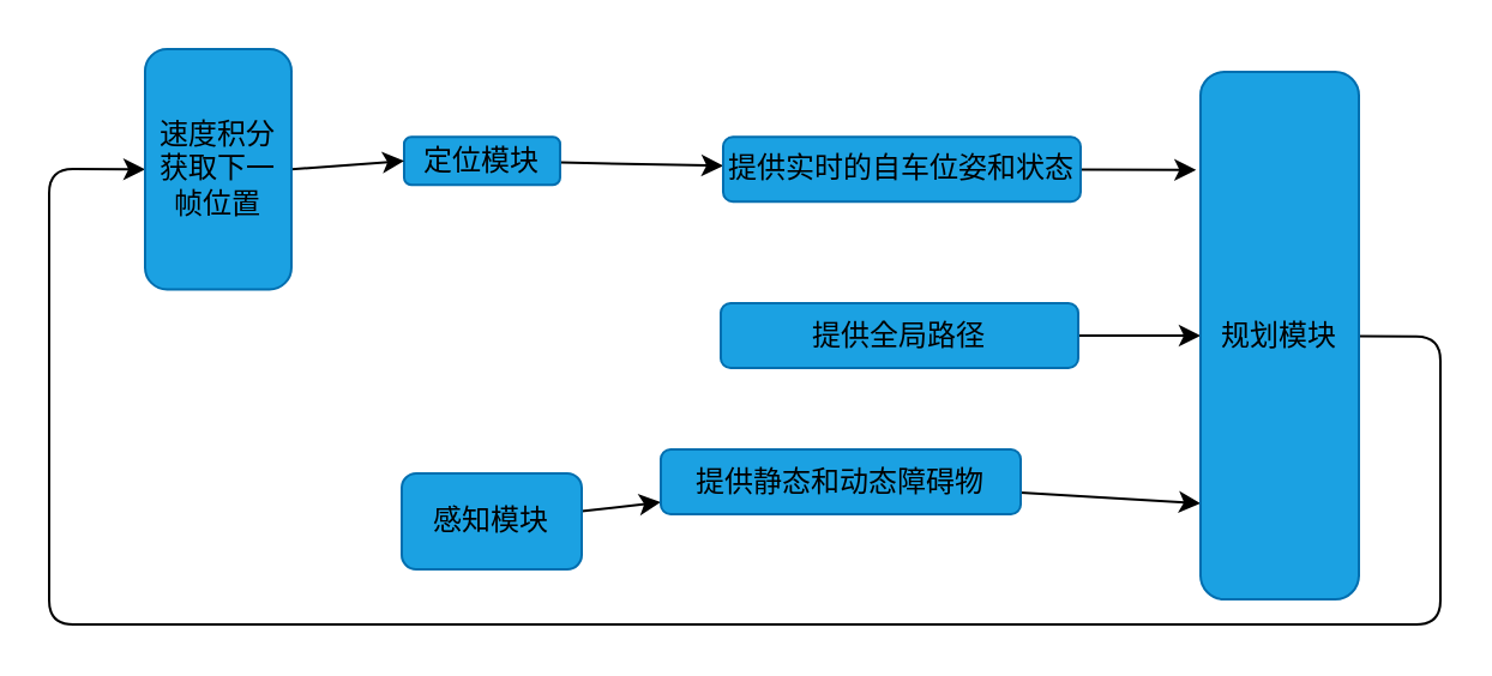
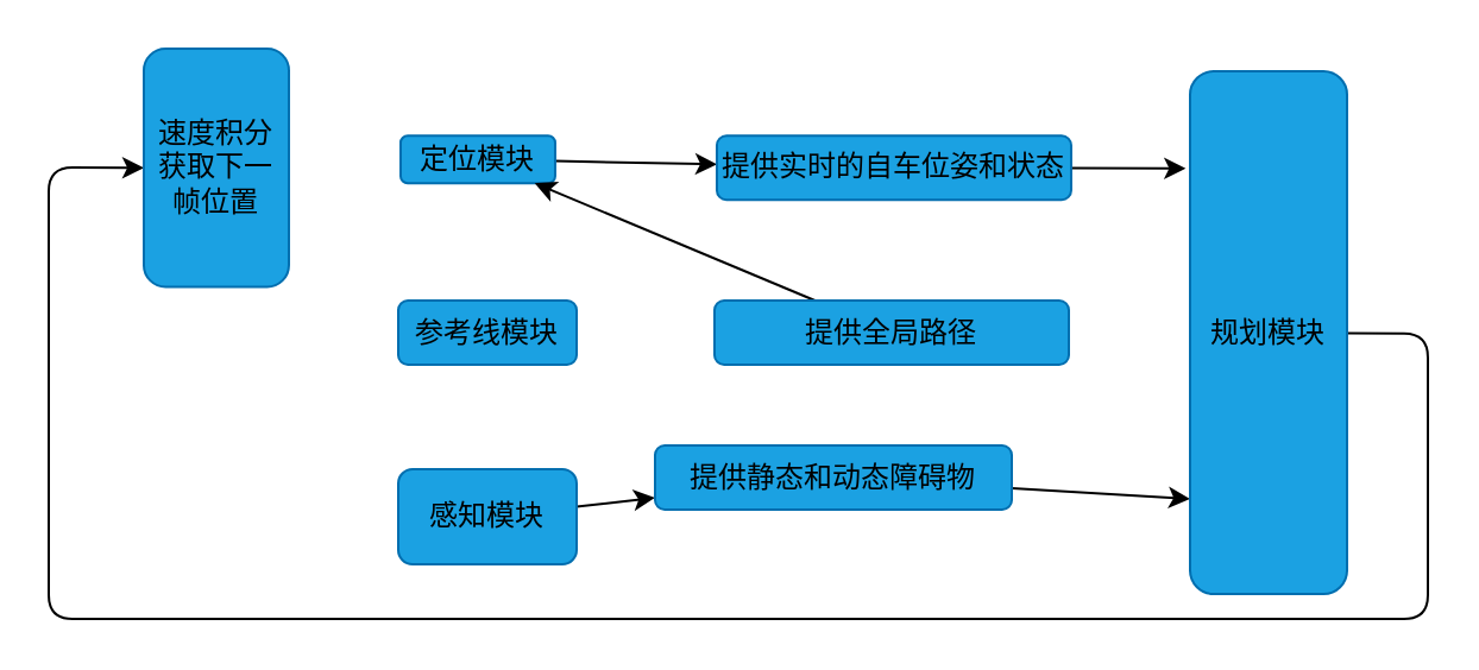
- <mxCell id="15" style="edgeStyle=none;html=1;entryX=0;entryY=0.5;entryDx=0;entryDy=0;strokeColor=#000000;fontColor=#000000;exitX=1;exitY=0.5;exitDx=0;exitDy=0;" parent="1" source="16" target="3" edge="1"><mxGeometry relative="1" as="geometry" /></mxCell>
+ <mxCell id="6" value="&lt;font color=&quot;#000000&quot;&gt;参考线模块&lt;/font&gt;" style="rounded=1;whiteSpace=wrap;html=1;fillColor=#1ba1e2;strokeColor=#006EAF;fontColor=#ffffff;" parent="1" vertex="1"><mxGeometry x="167" y="126" width="75" height="27" as="geometry" /></mxCell>
- <mxCell id="7" style="edgeStyle=none;html=1;strokeColor=#000000;fontColor=#000000;entryX=0;entryY=0.5;entryDx=0;entryDy=0;" parent="1" source="8" target="14" edge="1"><mxGeometry relative="1" as="geometry"><mxPoint x="584" y="140" as="targetPoint" /></mxGeometry></mxCell>
+ <mxCell id="7" style="edgeStyle=none;html=1;strokeColor=#000000;fontColor=#000000;" parent="1" source="8" target="3" edge="1"><mxGeometry relative="1" as="geometry"><mxPoint x="584" y="140" as="targetPoint" /></mxGeometry></mxCell>
